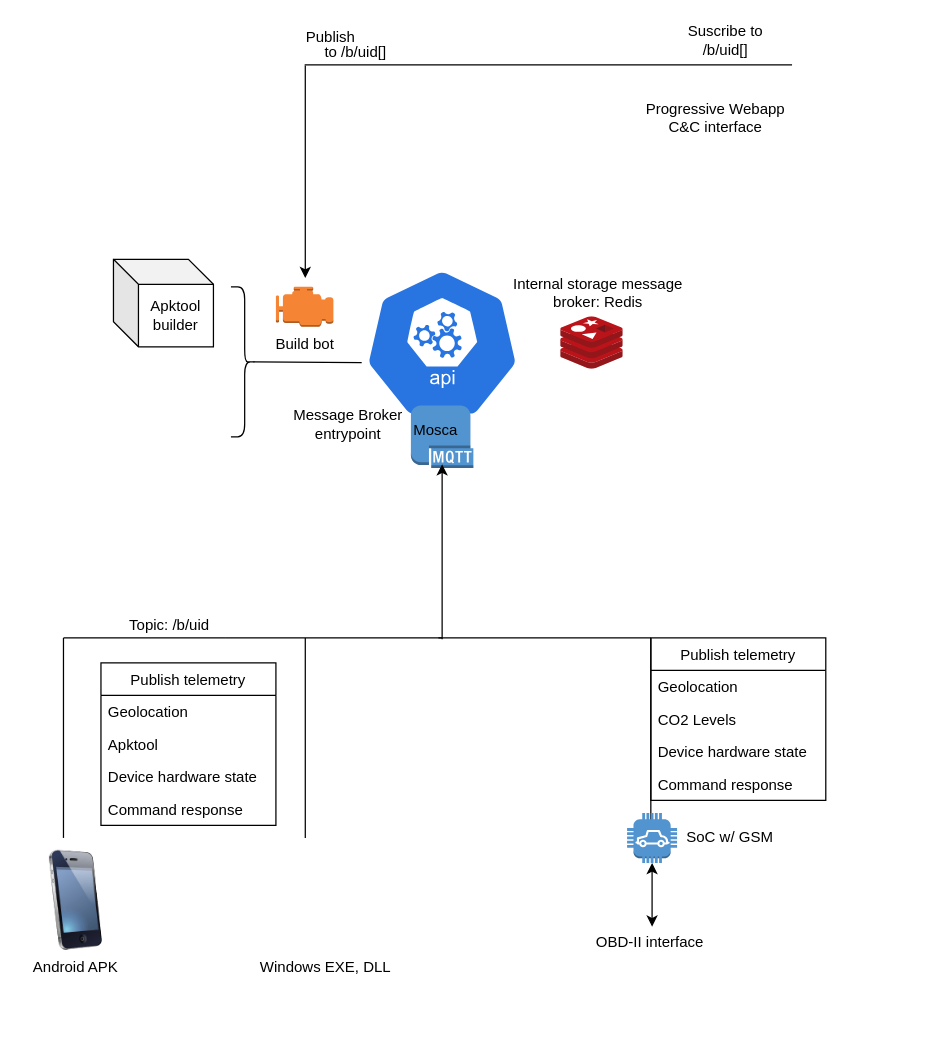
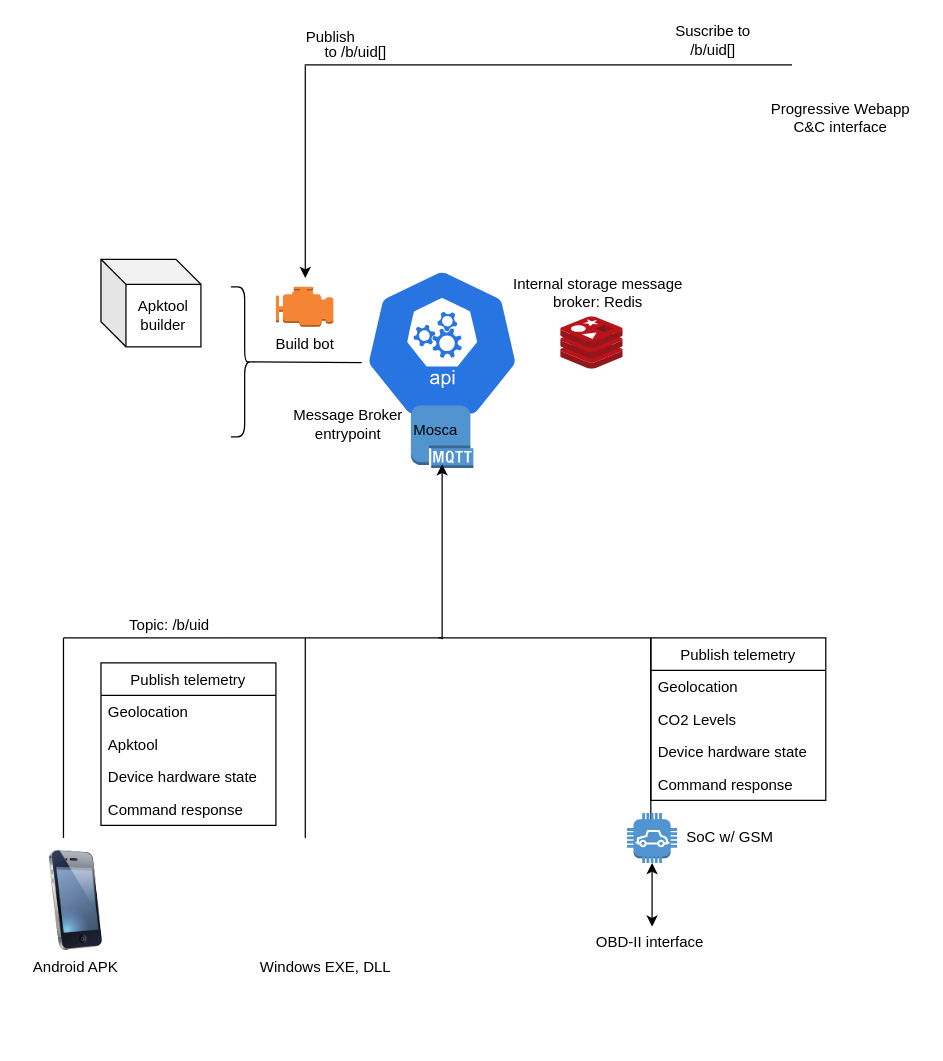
- <mxCell id="33" value="Suscribe to /b/uid[]" style="text;html=1;strokeColor=none;fillColor=none;align=center;verticalAlign=middle;whiteSpace=wrap;rounded=0;fontSize=12;" parent="1" vertex="1"><mxGeometry x="540" y="22" width="80" height="20" as="geometry" /></mxCell>
+ <mxCell id="33" value="Suscribe to /b/uid[]" style="text;html=1;strokeColor=none;fillColor=none;align=center;verticalAlign=middle;whiteSpace=wrap;rounded=0;fontSize=12;" parent="1" vertex="1"><mxGeometry x="530" y="22" width="80" height="20" as="geometry" /></mxCell>
- <mxCell id="13" value="Progressive Webapp C&amp;amp;C interface" style="text;html=1;strokeColor=none;fillColor=none;align=center;verticalAlign=middle;whiteSpace=wrap;rounded=0;" parent="1" vertex="1"><mxGeometry x="512" y="84" width="120" height="20" as="geometry" /></mxCell>
+ <mxCell id="13" value="Progressive Webapp C&amp;amp;C interface" style="text;html=1;strokeColor=none;fillColor=none;align=center;verticalAlign=middle;whiteSpace=wrap;rounded=0;" parent="1" vertex="1"><mxGeometry x="612" y="84" width="120" height="20" as="geometry" /></mxCell>
- <mxCell id="14" value="Apktool builder" style="shape=cube;whiteSpace=wrap;html=1;boundedLbl=1;backgroundOutline=1;darkOpacity=0.05;darkOpacity2=0.1;" parent="1" vertex="1"><mxGeometry x="90" y="207" width="80" height="70" as="geometry" /></mxCell>
+ <mxCell id="14" value="Apktool builder" style="shape=cube;whiteSpace=wrap;html=1;boundedLbl=1;backgroundOutline=1;darkOpacity=0.05;darkOpacity2=0.1;" parent="1" vertex="1"><mxGeometry x="80" y="207" width="80" height="70" as="geometry" /></mxCell>
